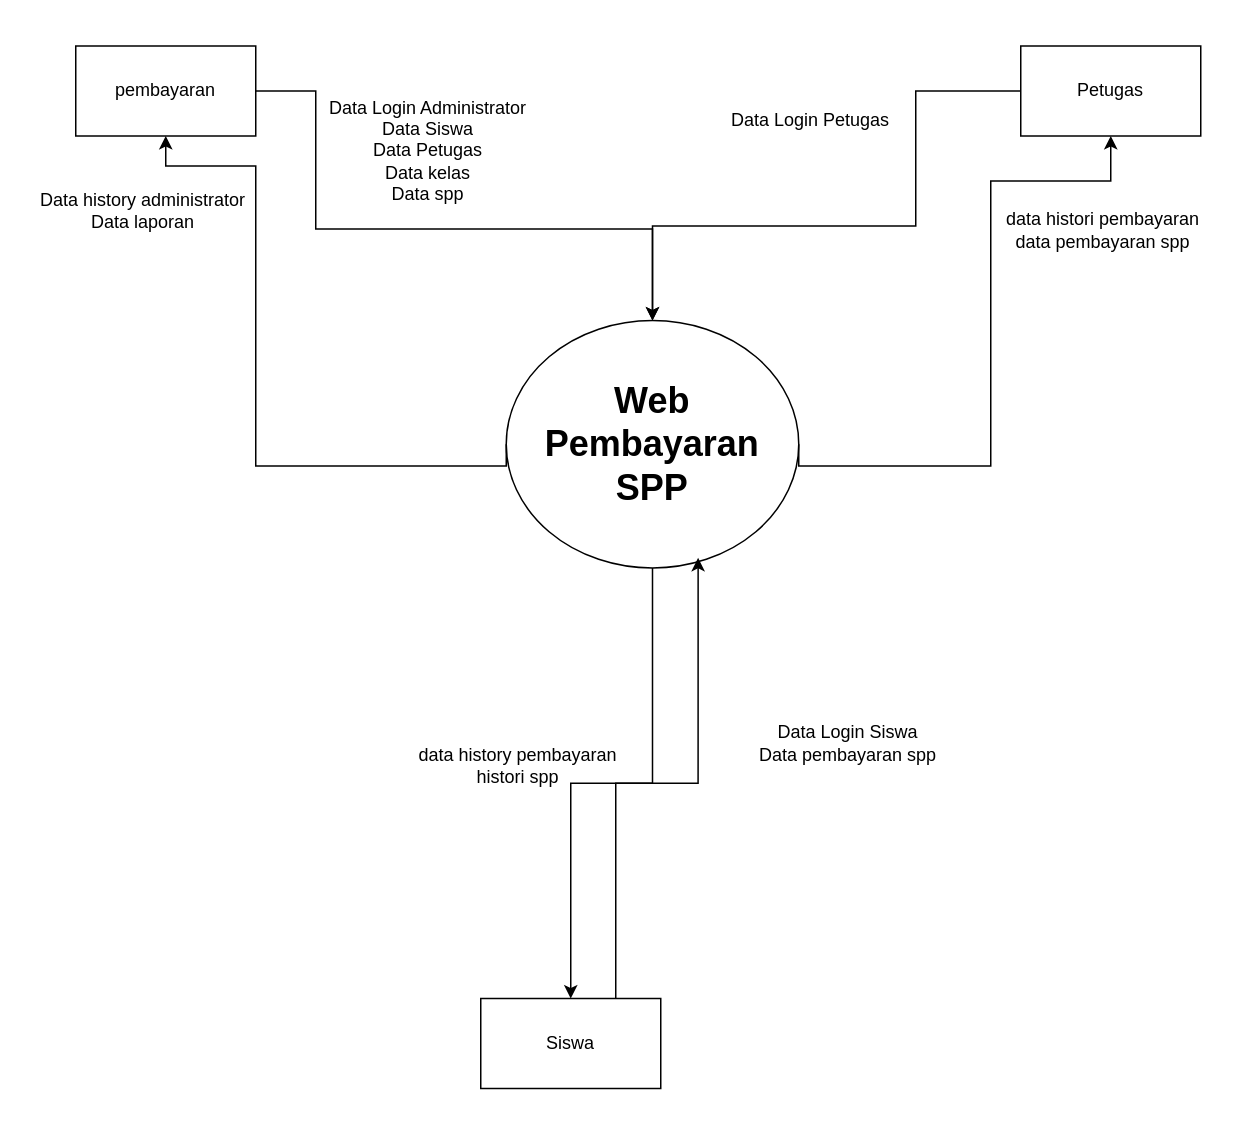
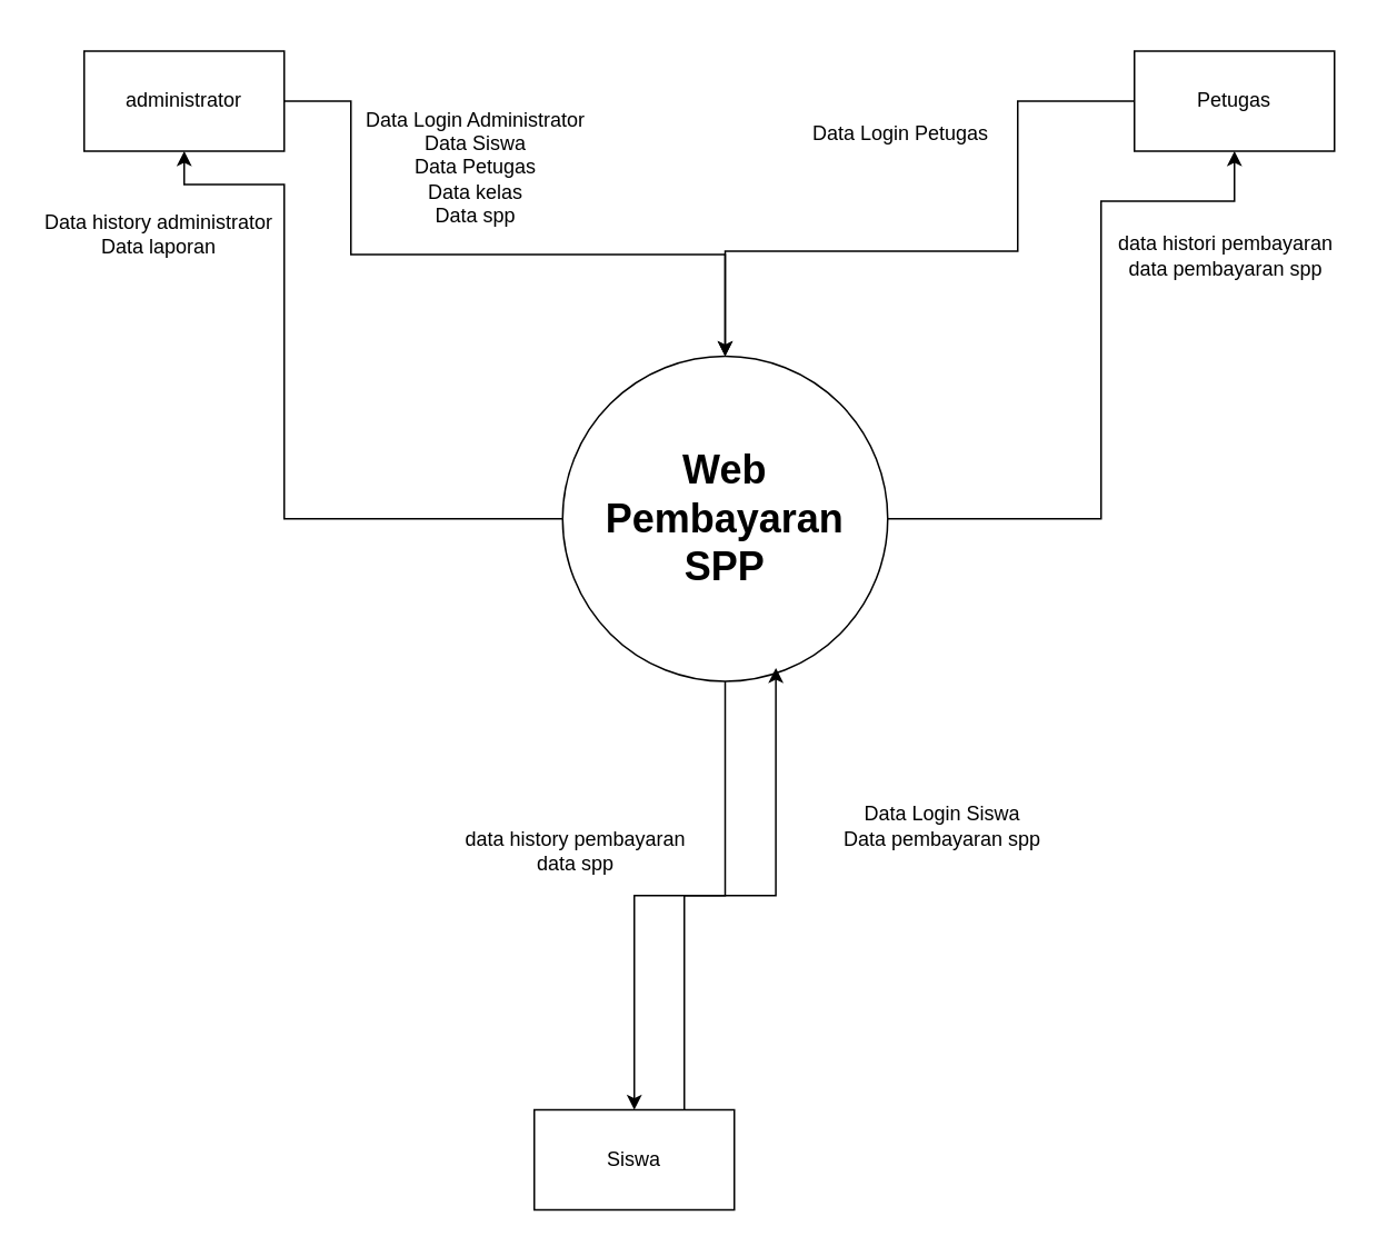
- <mxCell id="7" value="pembayaran" style="rounded=0;whiteSpace=wrap;html=1;" parent="1" vertex="1"><mxGeometry x="50" y="30" width="120" height="60" as="geometry" /></mxCell>
+ <mxCell id="7" value="administrator" style="rounded=0;whiteSpace=wrap;html=1;" parent="1" vertex="1"><mxGeometry x="50" y="30" width="120" height="60" as="geometry" /></mxCell>
- <mxCell id="5" value="&lt;h1&gt;Web Pembayaran SPP&lt;/h1&gt;" style="ellipse;whiteSpace=wrap;html=1;aspect=fixed;" parent="1" vertex="1"><mxGeometry x="337" y="213" width="195" height="165" as="geometry" /></mxCell>
+ <mxCell id="5" value="&lt;h1&gt;Web Pembayaran SPP&lt;/h1&gt;" style="ellipse;whiteSpace=wrap;html=1;aspect=fixed;" parent="1" vertex="1"><mxGeometry x="337" y="213" width="195" height="195" as="geometry" /></mxCell>
- <mxCell id="16" value="data history pembayaran&lt;div&gt;histori spp&lt;/div&gt;" style="text;html=1;align=center;verticalAlign=middle;whiteSpace=wrap;rounded=0;" parent="1" vertex="1"><mxGeometry x="270" y="450" width="150" height="120" as="geometry" /></mxCell>
+ <mxCell id="16" value="data history pembayaran&lt;div&gt;data spp&lt;/div&gt;" style="text;html=1;align=center;verticalAlign=middle;whiteSpace=wrap;rounded=0;" parent="1" vertex="1"><mxGeometry x="270" y="450" width="150" height="120" as="geometry" /></mxCell>
